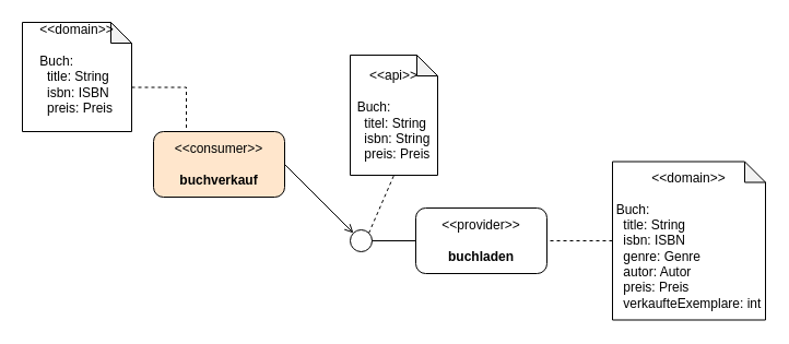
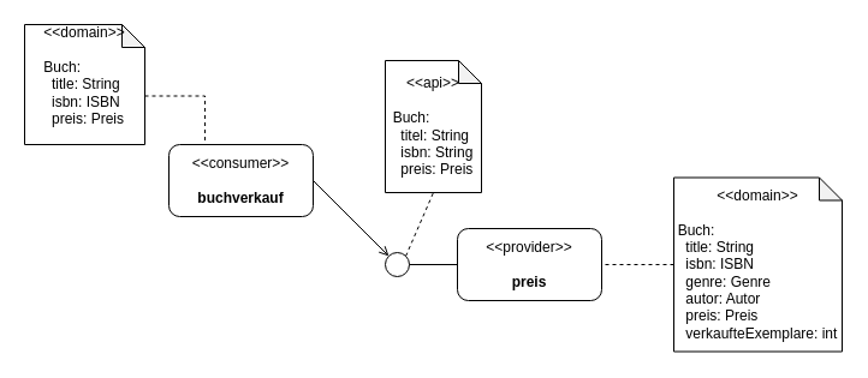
- <mxCell id="2" value="&amp;lt;&amp;lt;consumer&amp;gt;&amp;gt;&lt;br style=&quot;font-size: 7px&quot;&gt;&lt;br style=&quot;font-size: 7px&quot;&gt;&lt;b&gt;buchverkauf&lt;/b&gt;" style="rounded=1;whiteSpace=wrap;html=1;fillColor=#ffe6cc;" parent="1" vertex="1"><mxGeometry x="140" y="120" width="120" height="60" as="geometry" /></mxCell>
+ <mxCell id="2" value="&amp;lt;&amp;lt;consumer&amp;gt;&amp;gt;&lt;br style=&quot;font-size: 7px&quot;&gt;&lt;br style=&quot;font-size: 7px&quot;&gt;&lt;b&gt;buchverkauf&lt;/b&gt;" style="rounded=1;whiteSpace=wrap;html=1;" parent="1" vertex="1"><mxGeometry x="140" y="120" width="120" height="60" as="geometry" /></mxCell>
- <mxCell id="4" value="&amp;lt;&amp;lt;provider&amp;gt;&amp;gt;&lt;br style=&quot;font-size: 7px&quot;&gt;&lt;br style=&quot;font-size: 7px&quot;&gt;&lt;b&gt;buchladen&lt;/b&gt;" style="rounded=1;whiteSpace=wrap;html=1;" parent="3" vertex="1"><mxGeometry x="60" width="120" height="60" as="geometry" /></mxCell>
+ <mxCell id="4" value="&amp;lt;&amp;lt;provider&amp;gt;&amp;gt;&lt;br style=&quot;font-size: 7px&quot;&gt;&lt;br style=&quot;font-size: 7px&quot;&gt;&lt;b&gt;preis&lt;/b&gt;" style="rounded=1;whiteSpace=wrap;html=1;" parent="3" vertex="1"><mxGeometry x="60" width="120" height="60" as="geometry" /></mxCell>
